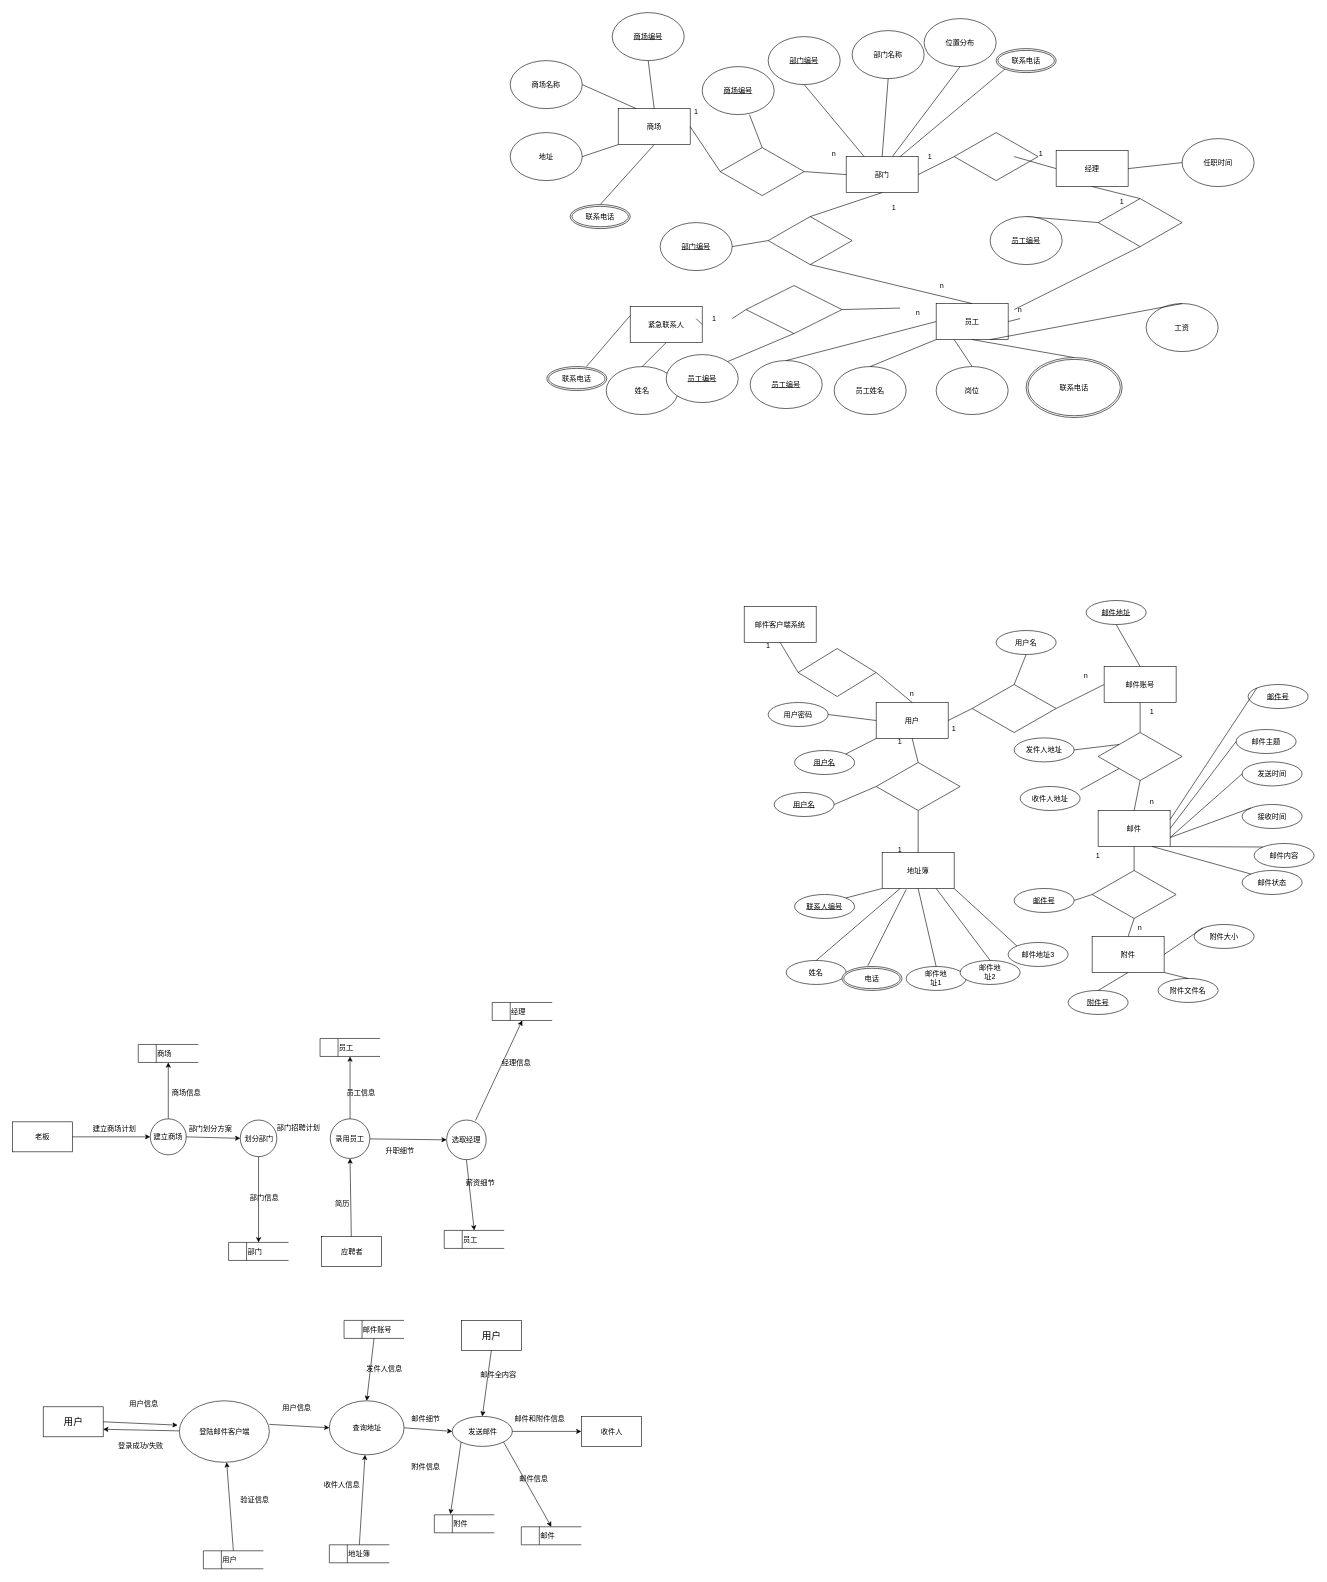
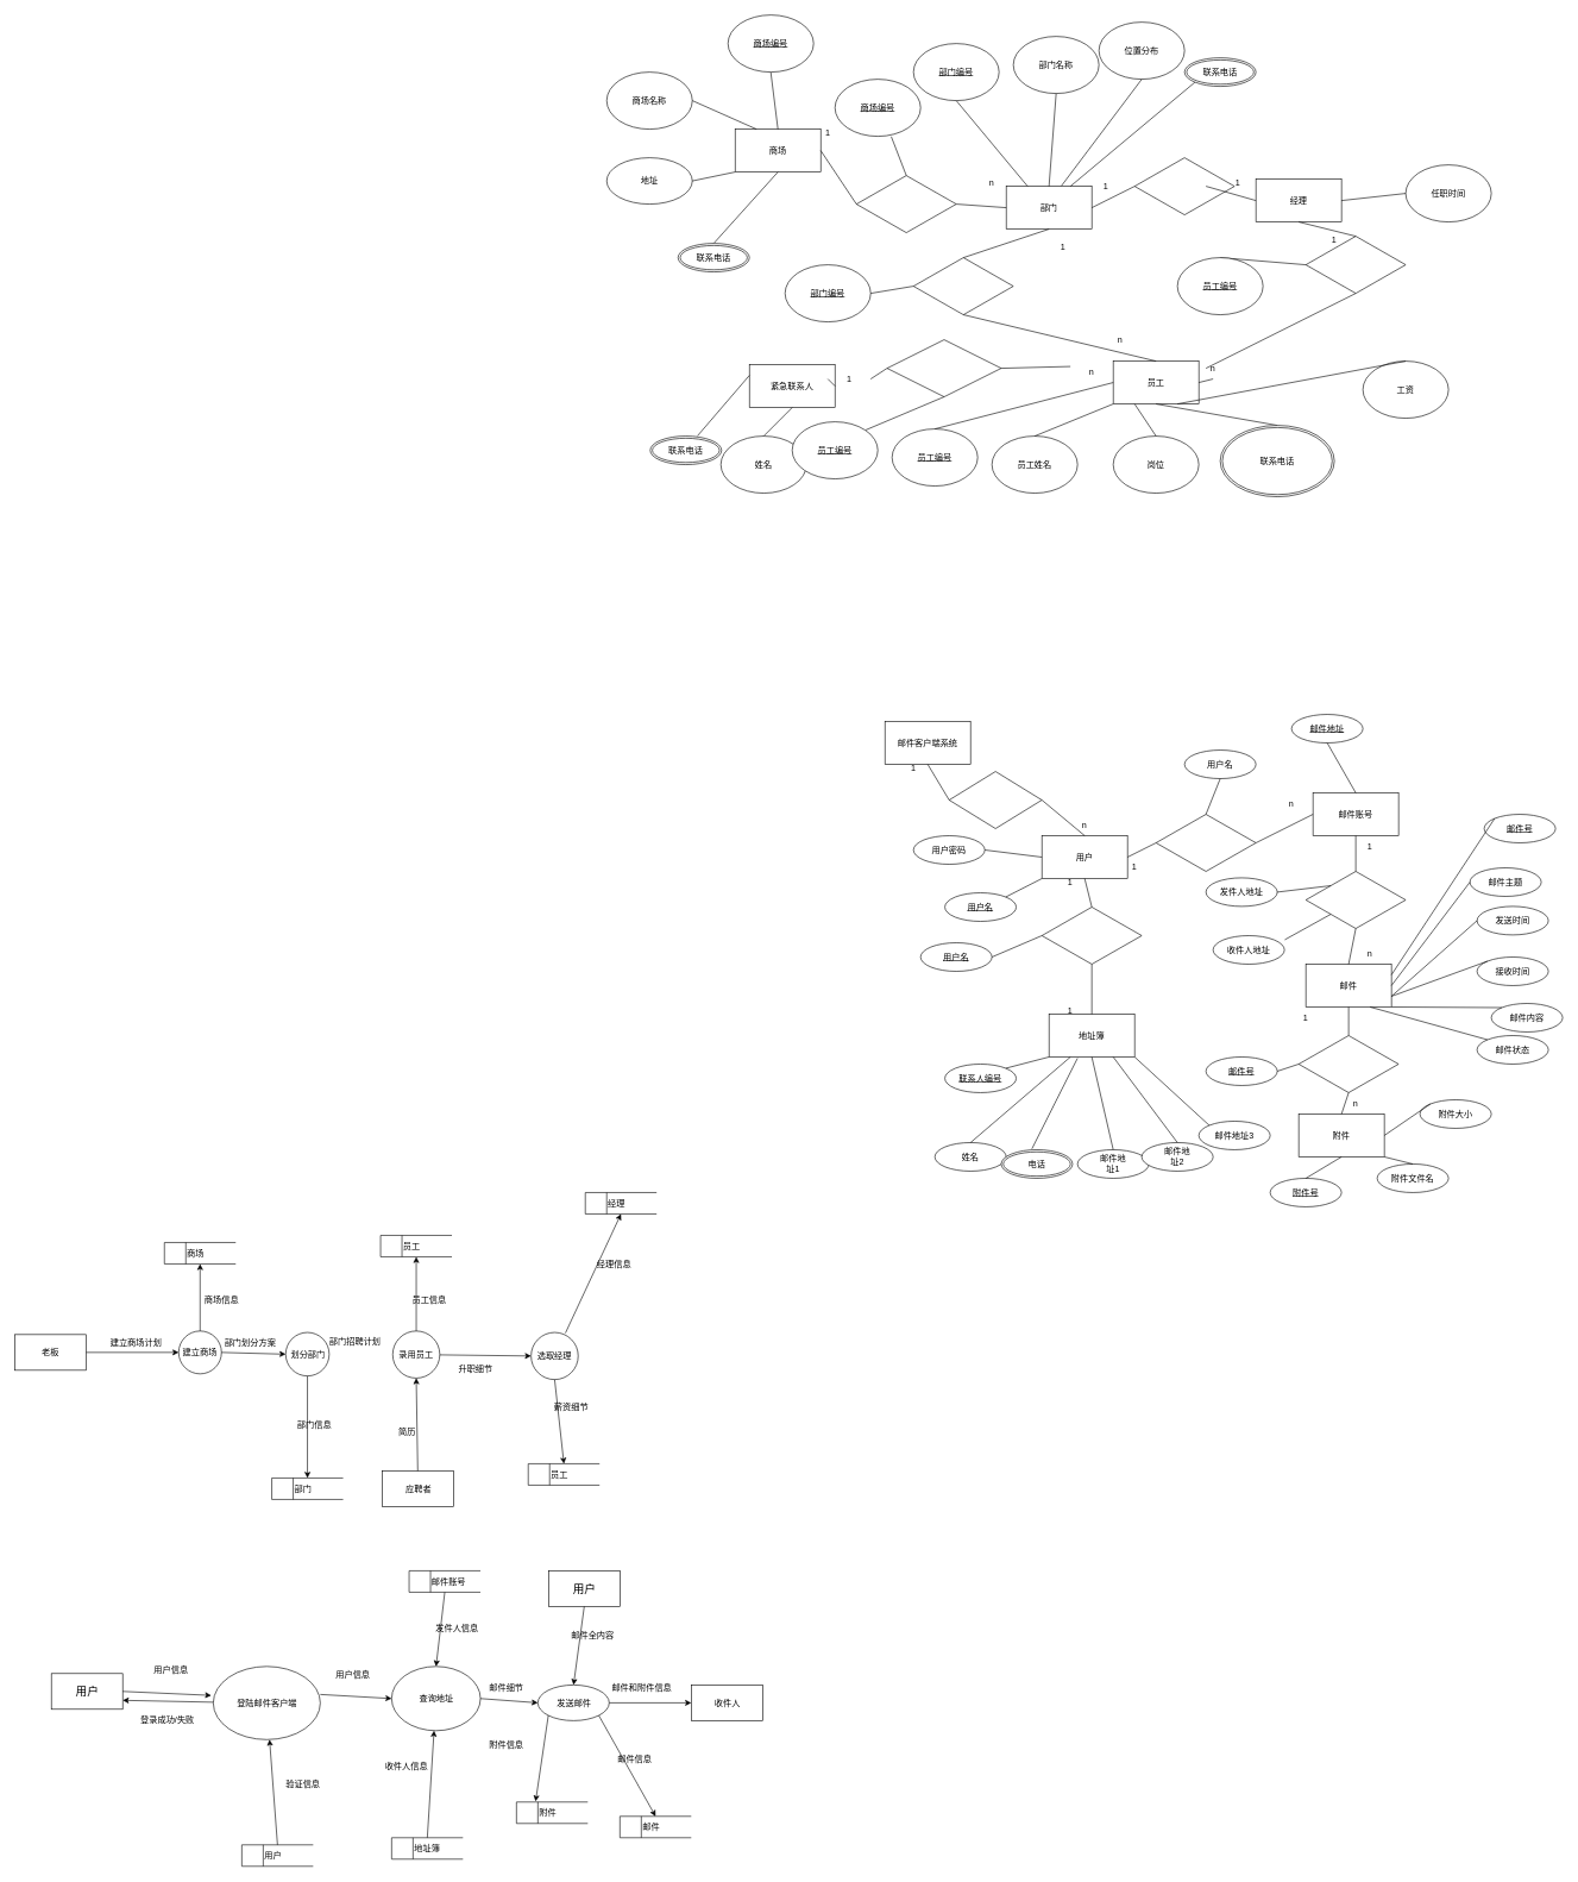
- <mxCell id="18" value="地址" style="ellipse;whiteSpace=wrap;html=1;" parent="1" vertex="1"><mxGeometry x="850" y="220" width="120" height="80" as="geometry" /></mxCell>
+ <mxCell id="18" value="地址" style="ellipse;whiteSpace=wrap;html=1;" parent="1" vertex="1"><mxGeometry x="850" y="220" width="120" height="65" as="geometry" /></mxCell>
